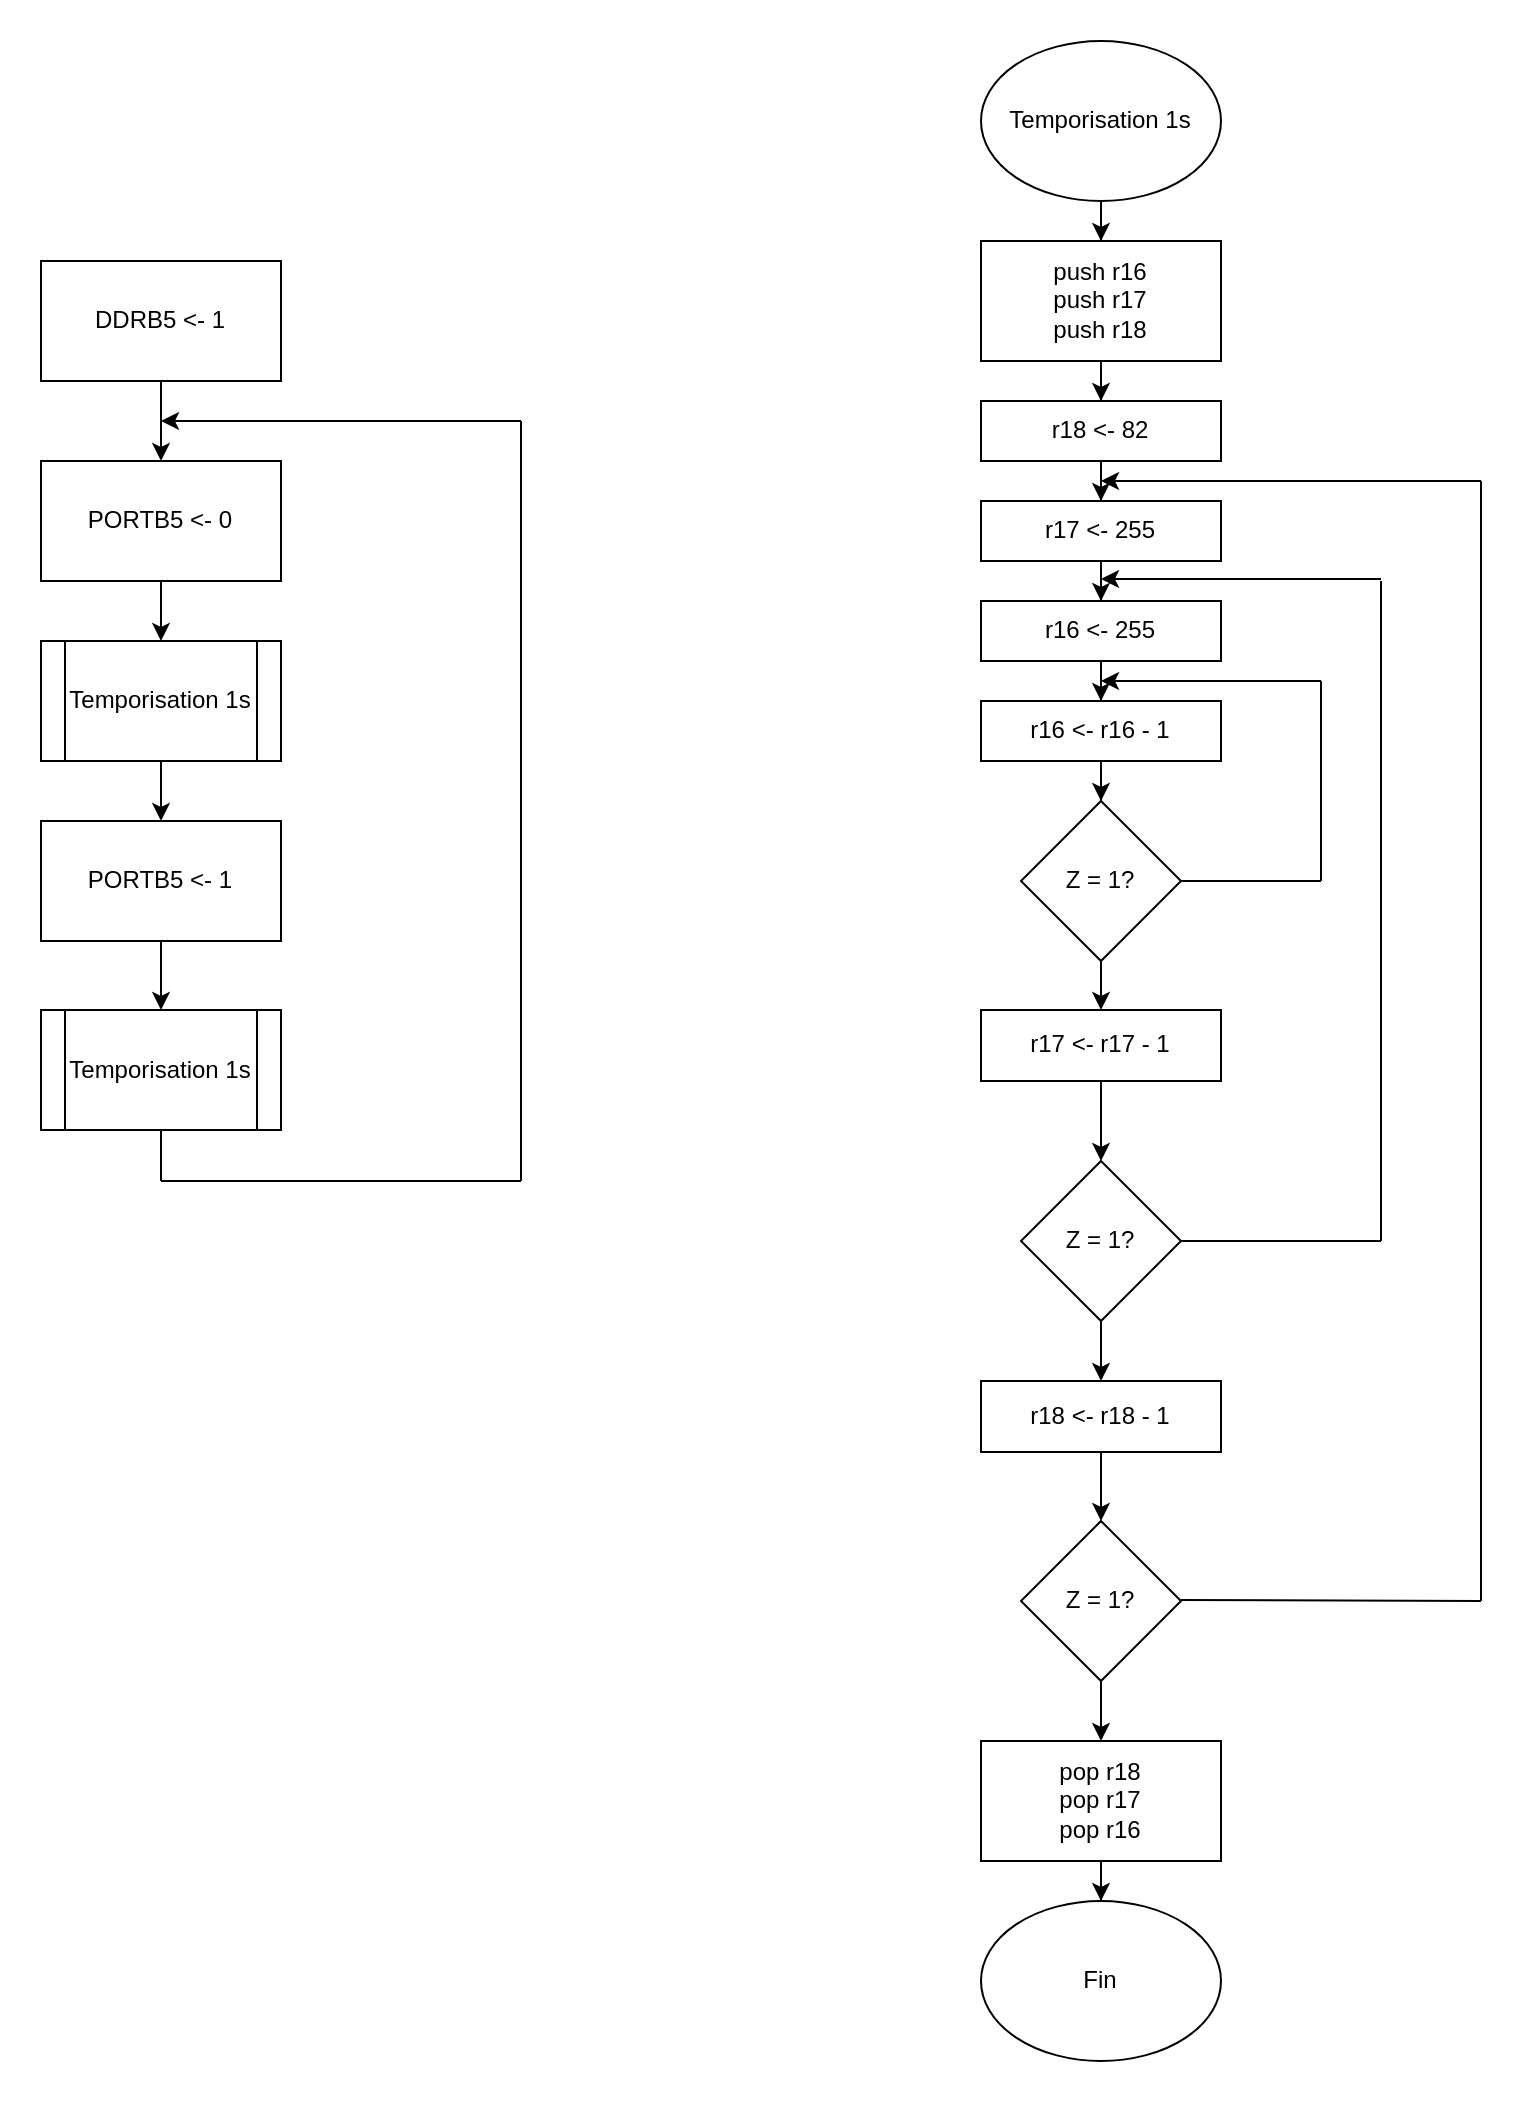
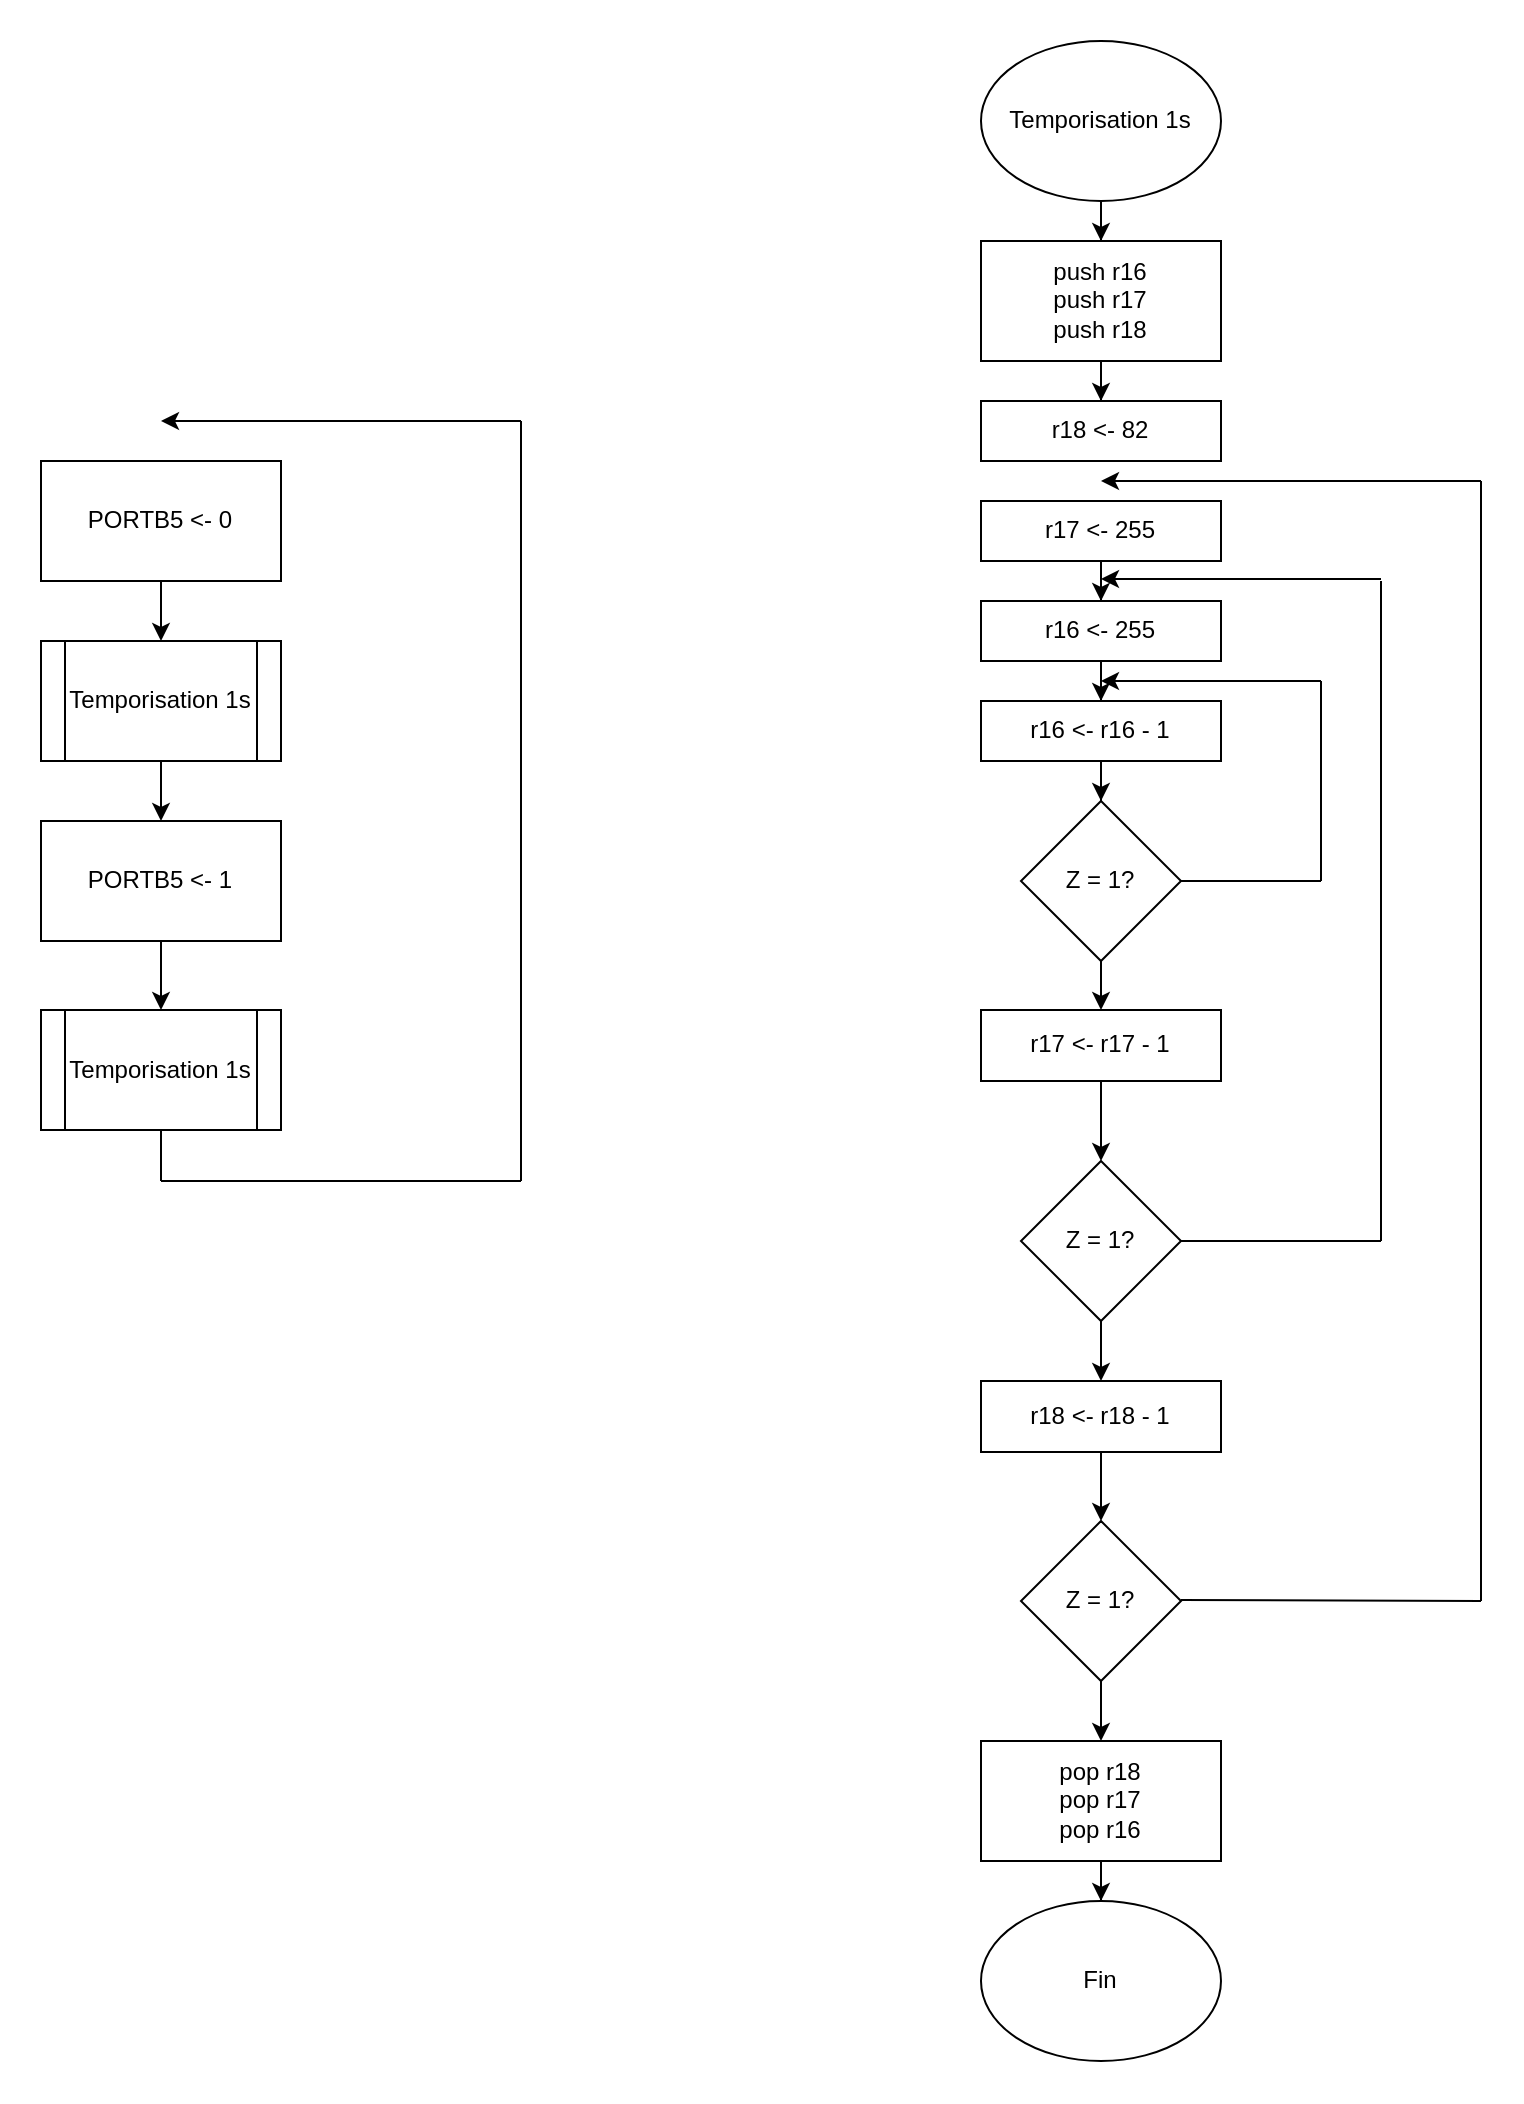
- <mxCell id="3" value="DDRB5 &amp;lt;- 1" style="whiteSpace=wrap;html=1;" parent="1" vertex="1"><mxGeometry x="20" y="130" width="120" height="60" as="geometry" /></mxCell>
- <mxCell id="2" value="" style="edgeStyle=orthogonalEdgeStyle;rounded=0;orthogonalLoop=1;jettySize=auto;html=1;" parent="1" source="3" target="5" edge="1"><mxGeometry relative="1" as="geometry" /></mxCell>
- <mxCell id="19" value="" style="edgeStyle=orthogonalEdgeStyle;rounded=0;orthogonalLoop=1;jettySize=auto;html=1;" edge="1" parent="1" source="20" target="22"><mxGeometry relative="1" as="geometry" /></mxCell>
